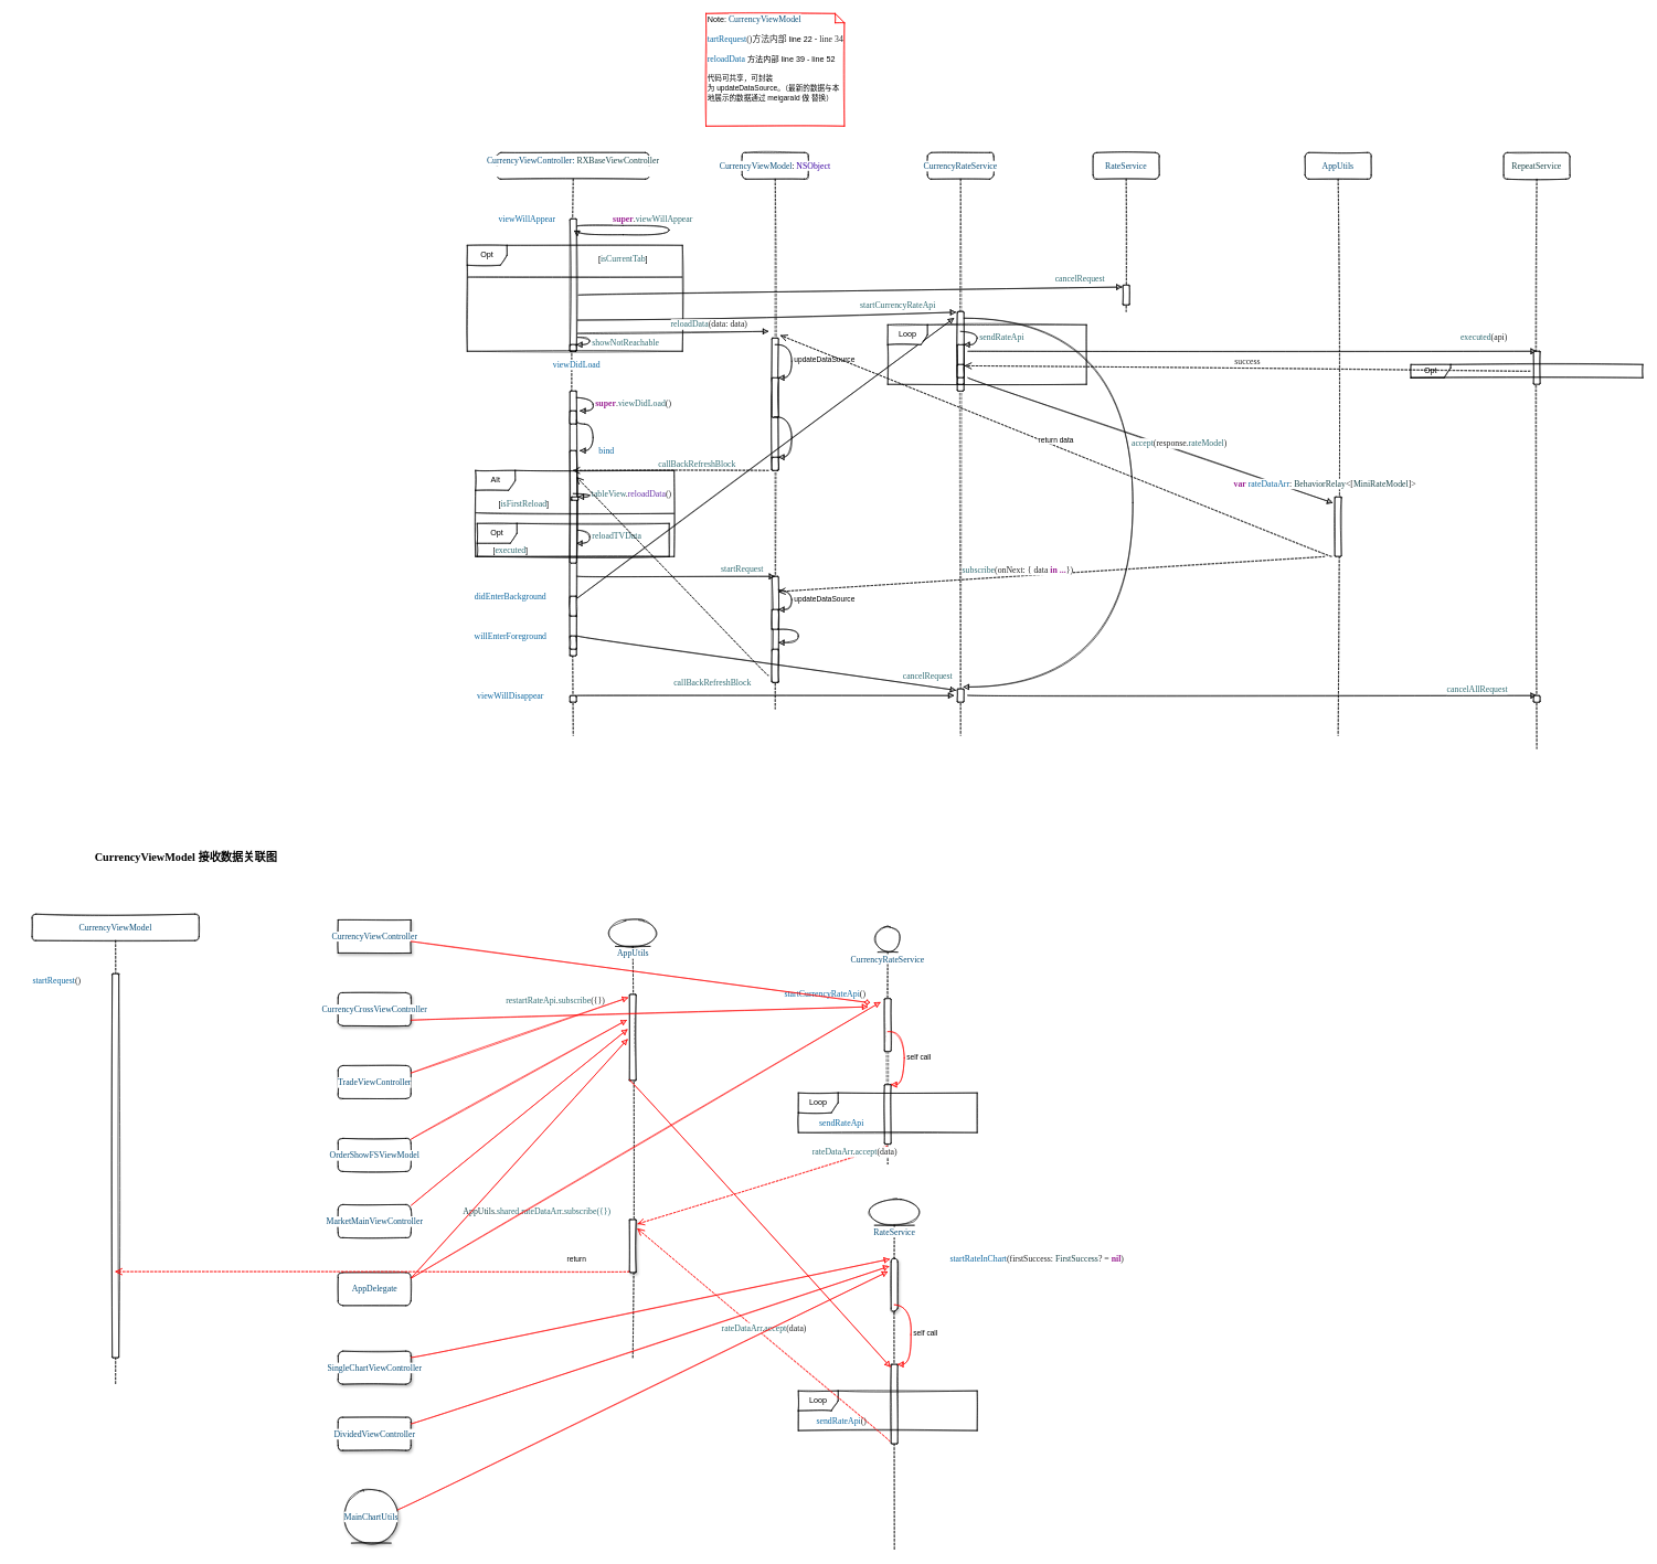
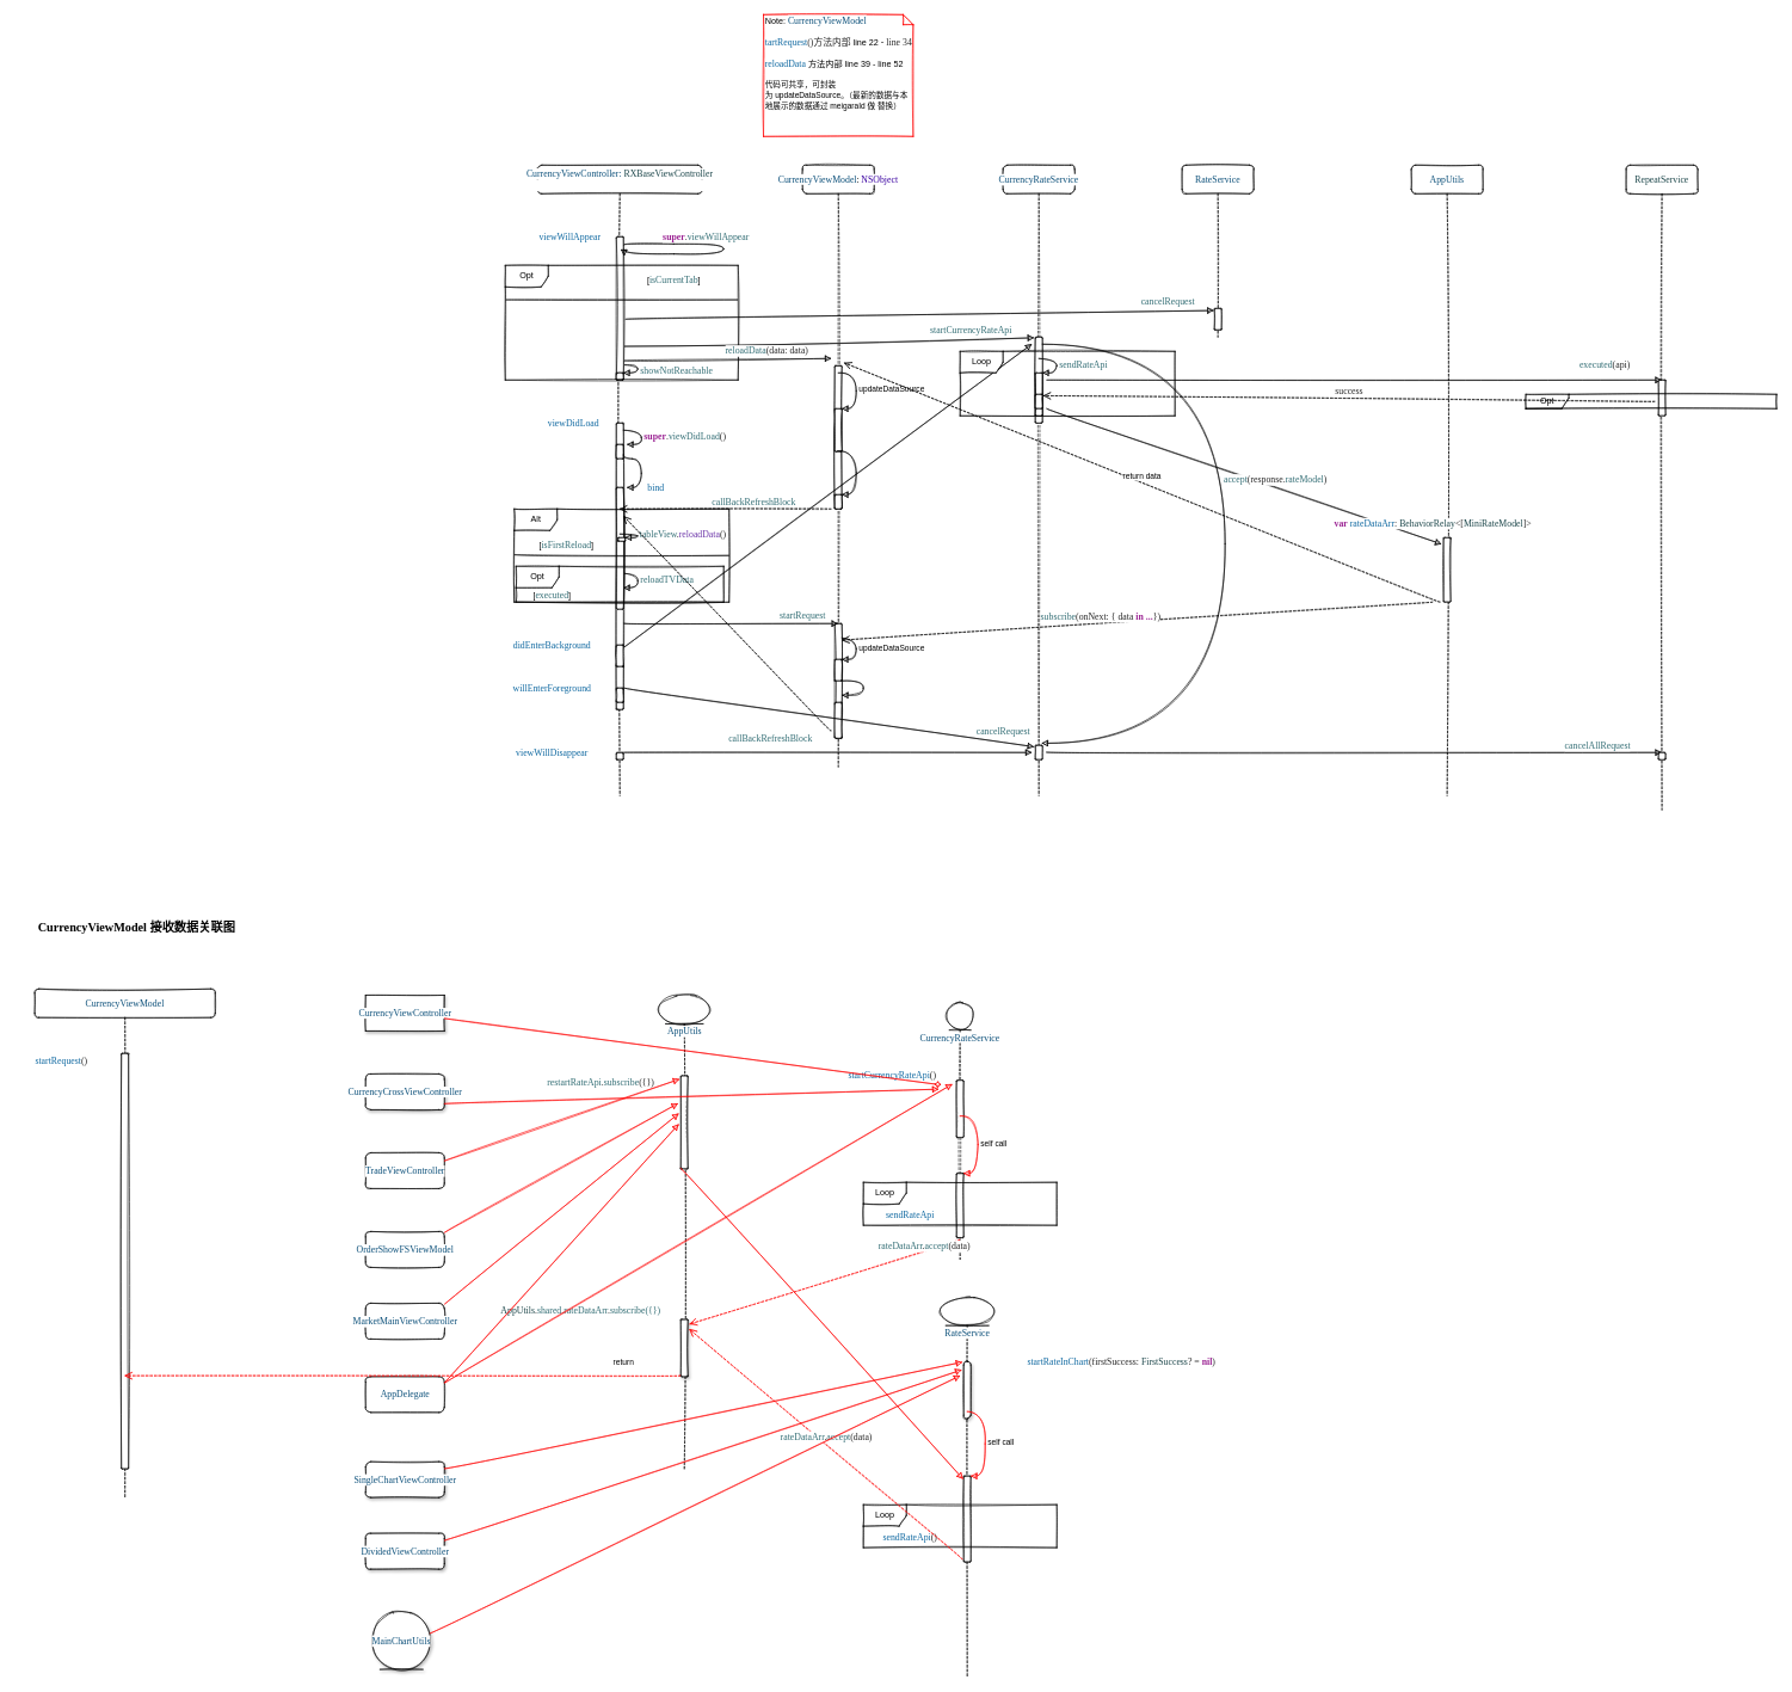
- <mxCell id="65" value="&lt;p class=&quot;p1&quot; style=&quot;margin: 0px ; font-stretch: normal ; font-size: 13px ; line-height: normal ; font-family: &amp;#34;menlo&amp;#34; ; color: rgb(15 , 104 , 160) ; background-color: rgb(255 , 255 , 255)&quot;&gt;viewDidLoad&lt;/p&gt;" style="text;html=1;align=center;verticalAlign=middle;resizable=0;points=[];autosize=1;sketch=1;rounded=1;" vertex="1" parent="1"><mxGeometry x="820" y="540" width="100" height="20" as="geometry" /></mxCell>
+ <mxCell id="65" value="&lt;p class=&quot;p1&quot; style=&quot;margin: 0px ; font-stretch: normal ; font-size: 13px ; line-height: normal ; font-family: &amp;#34;menlo&amp;#34; ; color: rgb(15 , 104 , 160) ; background-color: rgb(255 , 255 , 255)&quot;&gt;viewDidLoad&lt;/p&gt;" style="text;html=1;align=center;verticalAlign=middle;resizable=0;points=[];autosize=1;sketch=1;rounded=1;" vertex="1" parent="1"><mxGeometry x="750" y="580" width="100" height="20" as="geometry" /></mxCell>
- <mxCell id="131" value="&lt;span style=&quot;font-family: menlo; font-size: 17px; background-color: rgb(255, 255, 255);&quot;&gt;CurrencyViewModel 接收数据关联图&lt;/span&gt;" style="text;html=1;align=center;verticalAlign=middle;resizable=0;points=[];autosize=1;fontStyle=1;fontSize=17;" vertex="1" parent="1"><mxGeometry x="120" y="1280" width="320" height="30" as="geometry" /></mxCell>
+ <mxCell id="131" value="&lt;span style=&quot;font-family: menlo; font-size: 17px; background-color: rgb(255, 255, 255);&quot;&gt;CurrencyViewModel 接收数据关联图&lt;/span&gt;" style="text;html=1;align=center;verticalAlign=middle;resizable=0;points=[];autosize=1;fontStyle=1;fontSize=17;" vertex="1" parent="1"><mxGeometry x="30" y="1280" width="320" height="30" as="geometry" /></mxCell>
